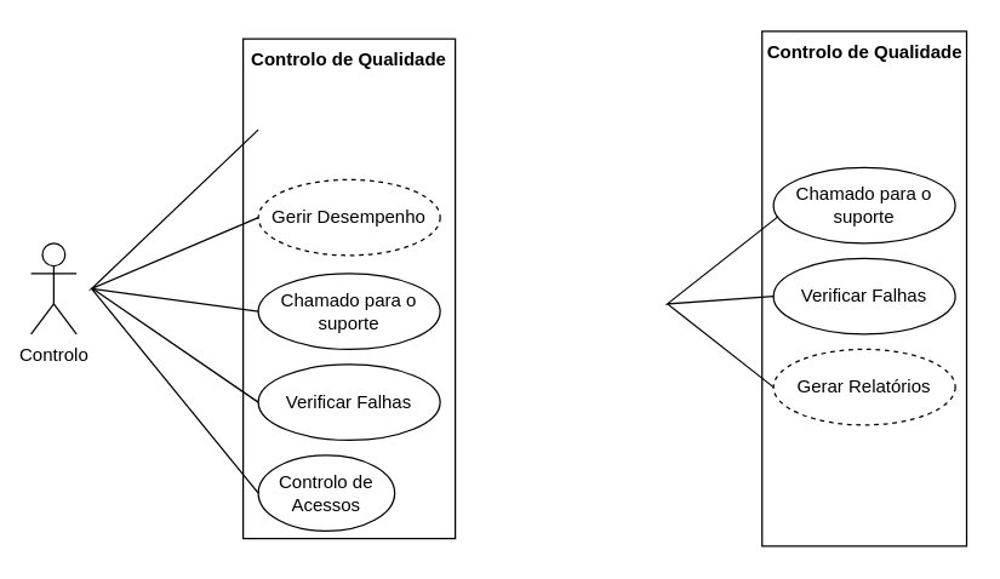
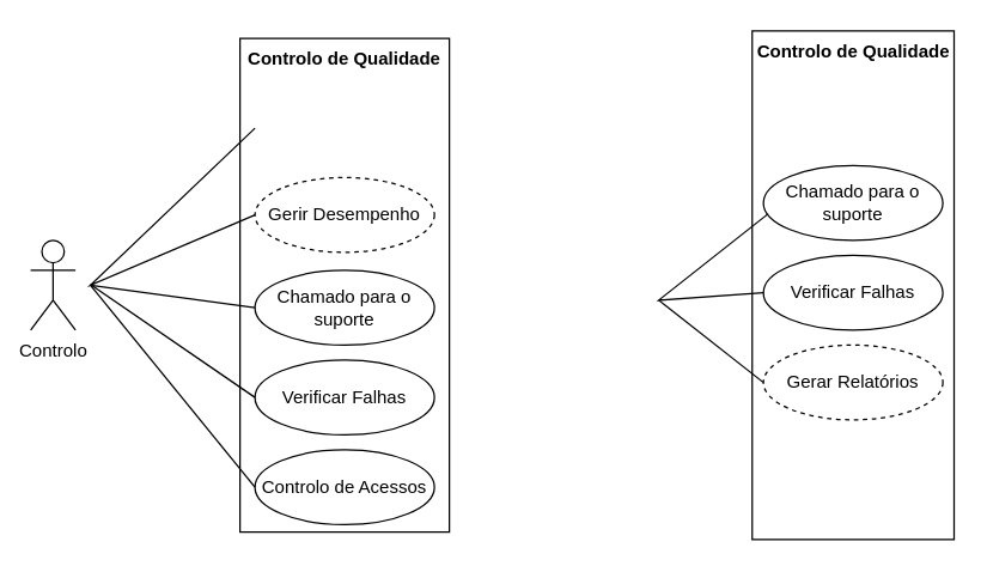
- <mxCell id="8" value="Controlo de Acessos" style="ellipse;whiteSpace=wrap;html=1;" parent="1" vertex="1"><mxGeometry x="170" y="300" width="90" height="50" as="geometry" /></mxCell>
+ <mxCell id="8" value="Controlo de Acessos" style="ellipse;whiteSpace=wrap;html=1;" parent="1" vertex="1"><mxGeometry x="170" y="300" width="120" height="50" as="geometry" /></mxCell>
